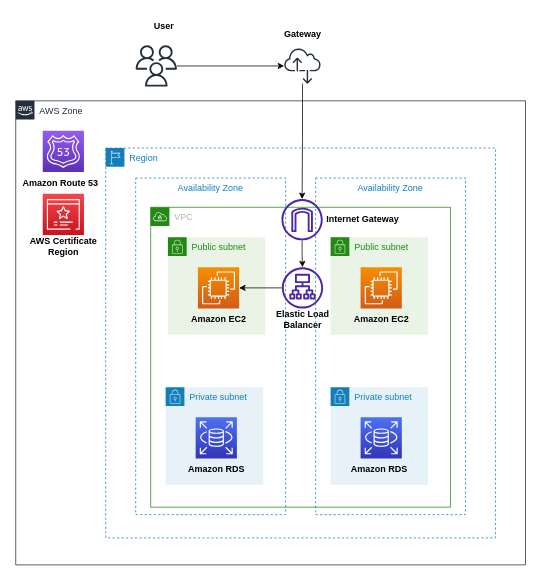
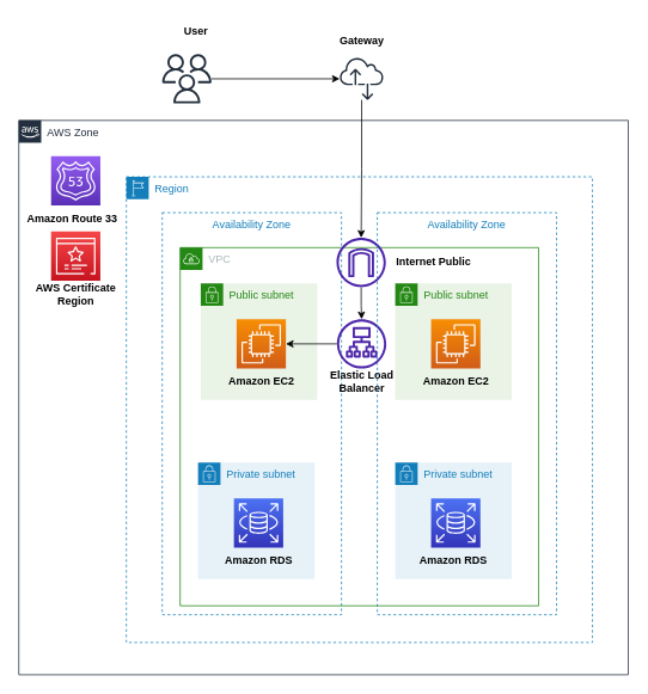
- <mxCell id="22" value="&lt;b&gt;Amazon Route 53&lt;/b&gt;" style="text;html=1;strokeColor=none;fillColor=none;align=center;verticalAlign=middle;whiteSpace=wrap;rounded=0;" parent="2" vertex="1"><mxGeometry x="3" y="95" width="113.5" height="30" as="geometry" /></mxCell>
+ <mxCell id="22" value="&lt;b&gt;Amazon Route 33&lt;/b&gt;" style="text;html=1;strokeColor=none;fillColor=none;align=center;verticalAlign=middle;whiteSpace=wrap;rounded=0;" parent="2" vertex="1"><mxGeometry x="3" y="95" width="113.5" height="30" as="geometry" /></mxCell>
- <mxCell id="20" value="&lt;b&gt;Internet Gateway&lt;/b&gt;" style="text;html=1;strokeColor=none;fillColor=none;align=center;verticalAlign=middle;whiteSpace=wrap;rounded=0;" parent="3" vertex="1"><mxGeometry x="286" y="80" width="113.5" height="30" as="geometry" /></mxCell>
+ <mxCell id="20" value="&lt;b&gt;Internet Public&lt;/b&gt;" style="text;html=1;strokeColor=none;fillColor=none;align=center;verticalAlign=middle;whiteSpace=wrap;rounded=0;" parent="3" vertex="1"><mxGeometry x="286" y="80" width="113.5" height="30" as="geometry" /></mxCell>
